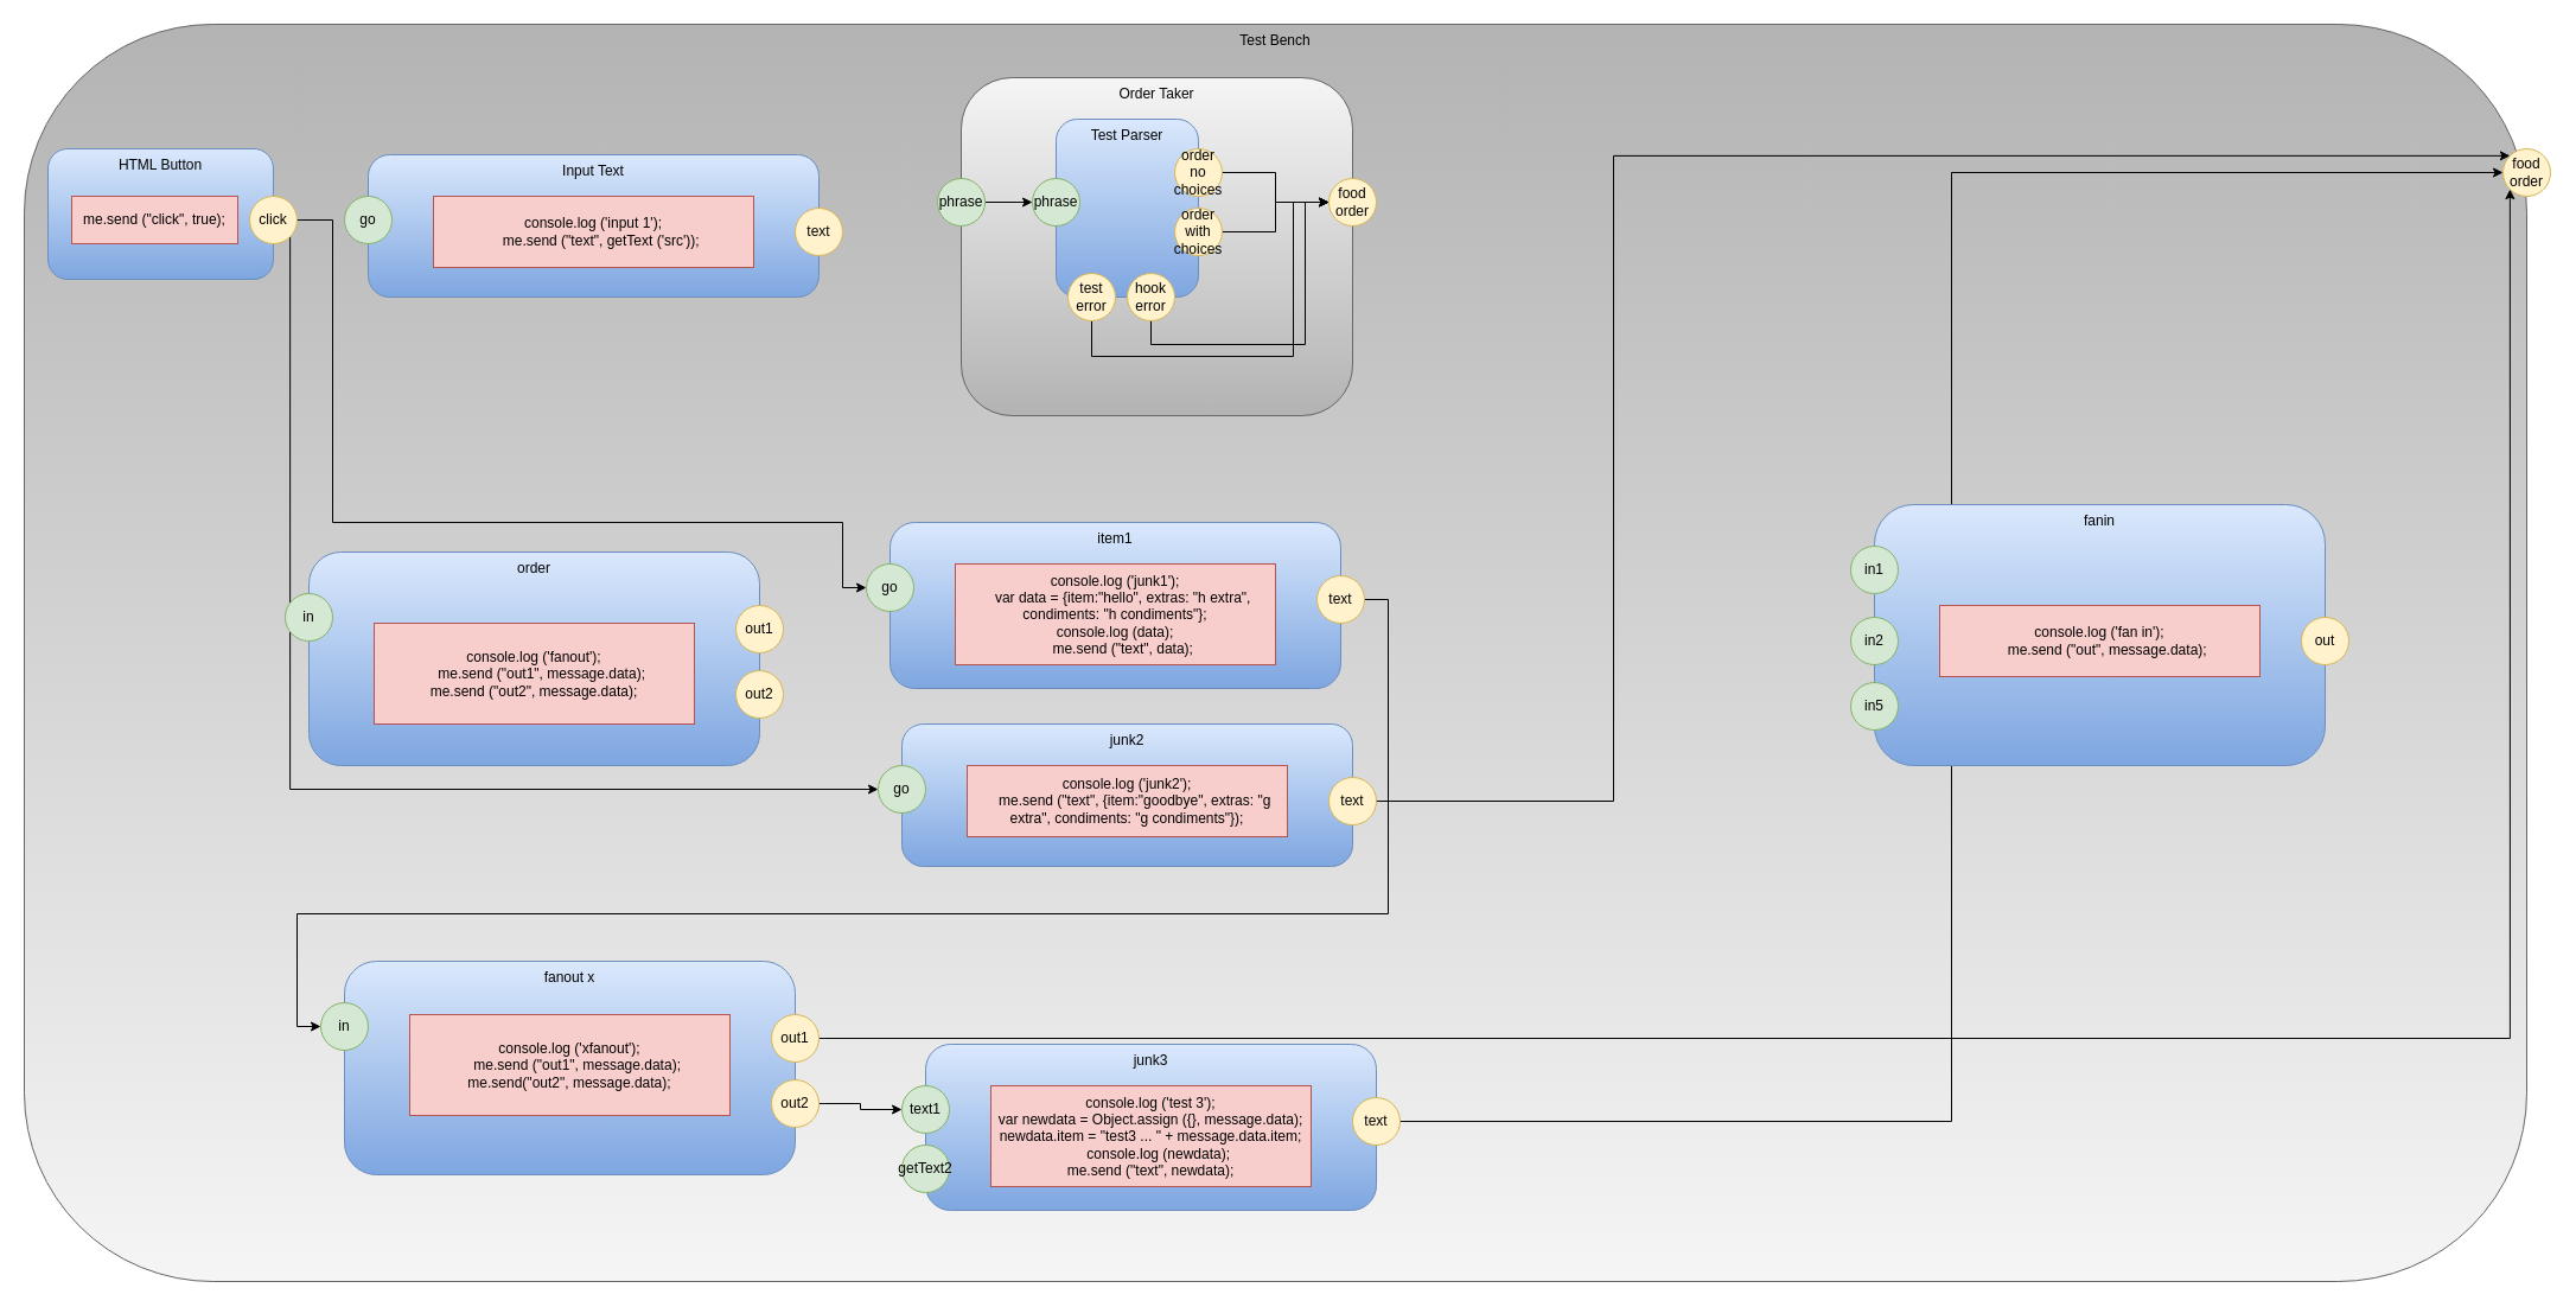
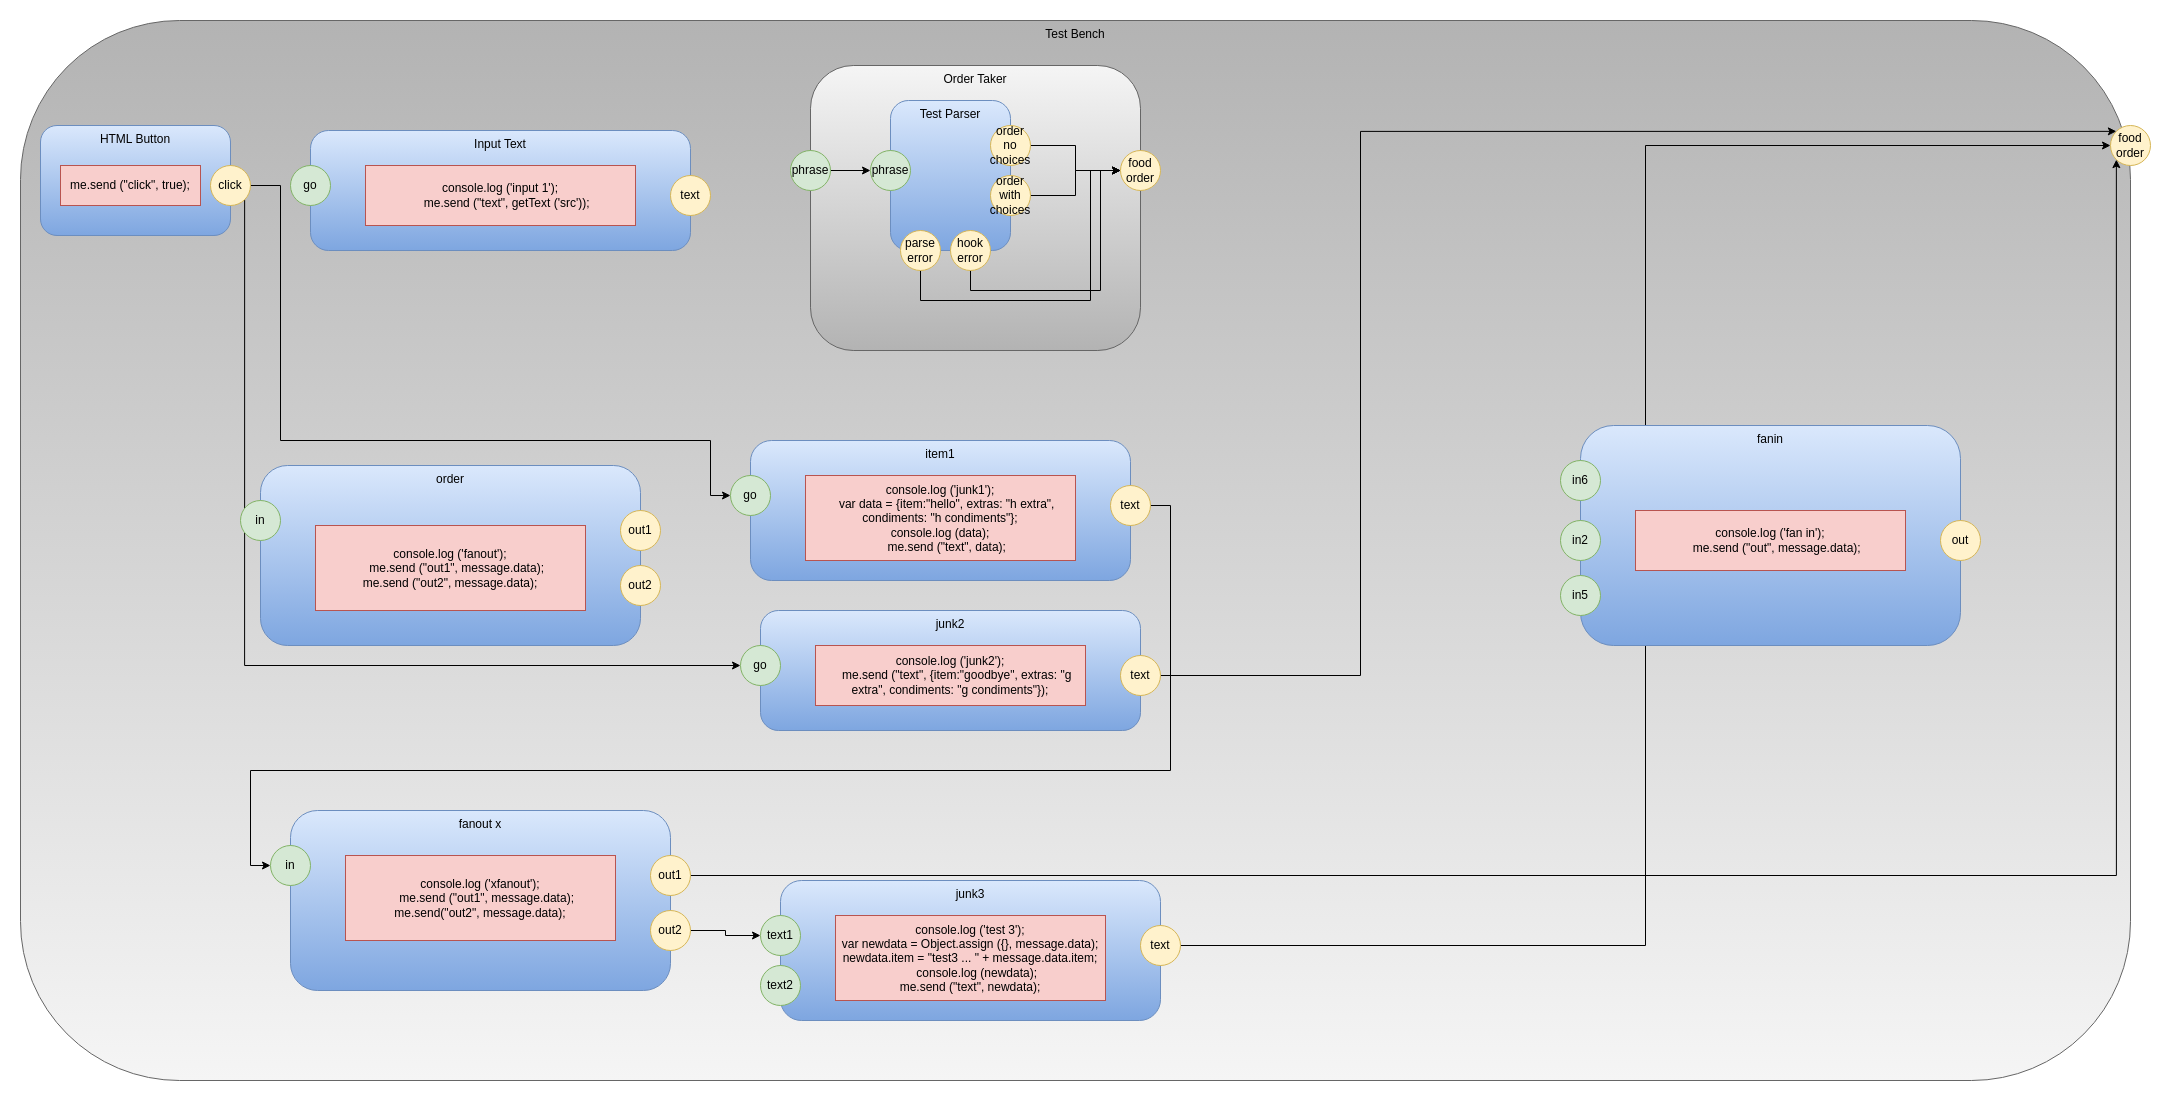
- <mxCell id="22" value="test error" style="ellipse;whiteSpace=wrap;html=1;aspect=fixed;fillColor=#fff2cc;strokeColor=#d6b656;" parent="1" vertex="1"><mxGeometry x="900" y="230" width="40" height="40" as="geometry" /></mxCell>
+ <mxCell id="22" value="parse error" style="ellipse;whiteSpace=wrap;html=1;aspect=fixed;fillColor=#fff2cc;strokeColor=#d6b656;" parent="1" vertex="1"><mxGeometry x="900" y="230" width="40" height="40" as="geometry" /></mxCell>
- <mxCell id="56" value="in1" style="ellipse;whiteSpace=wrap;html=1;aspect=fixed;fillColor=#d5e8d4;strokeColor=#82b366;" vertex="1" parent="1"><mxGeometry x="1560" y="460" width="40" height="40" as="geometry" /></mxCell>
+ <mxCell id="56" value="in6" style="ellipse;whiteSpace=wrap;html=1;aspect=fixed;fillColor=#d5e8d4;strokeColor=#82b366;" vertex="1" parent="1"><mxGeometry x="1560" y="460" width="40" height="40" as="geometry" /></mxCell>
- <mxCell id="42" value="getText2" style="ellipse;whiteSpace=wrap;html=1;aspect=fixed;fillColor=#d5e8d4;strokeColor=#82b366;" vertex="1" parent="1"><mxGeometry x="760" y="965" width="40" height="40" as="geometry" /></mxCell>
+ <mxCell id="42" value="text2" style="ellipse;whiteSpace=wrap;html=1;aspect=fixed;fillColor=#d5e8d4;strokeColor=#82b366;" vertex="1" parent="1"><mxGeometry x="760" y="965" width="40" height="40" as="geometry" /></mxCell>
